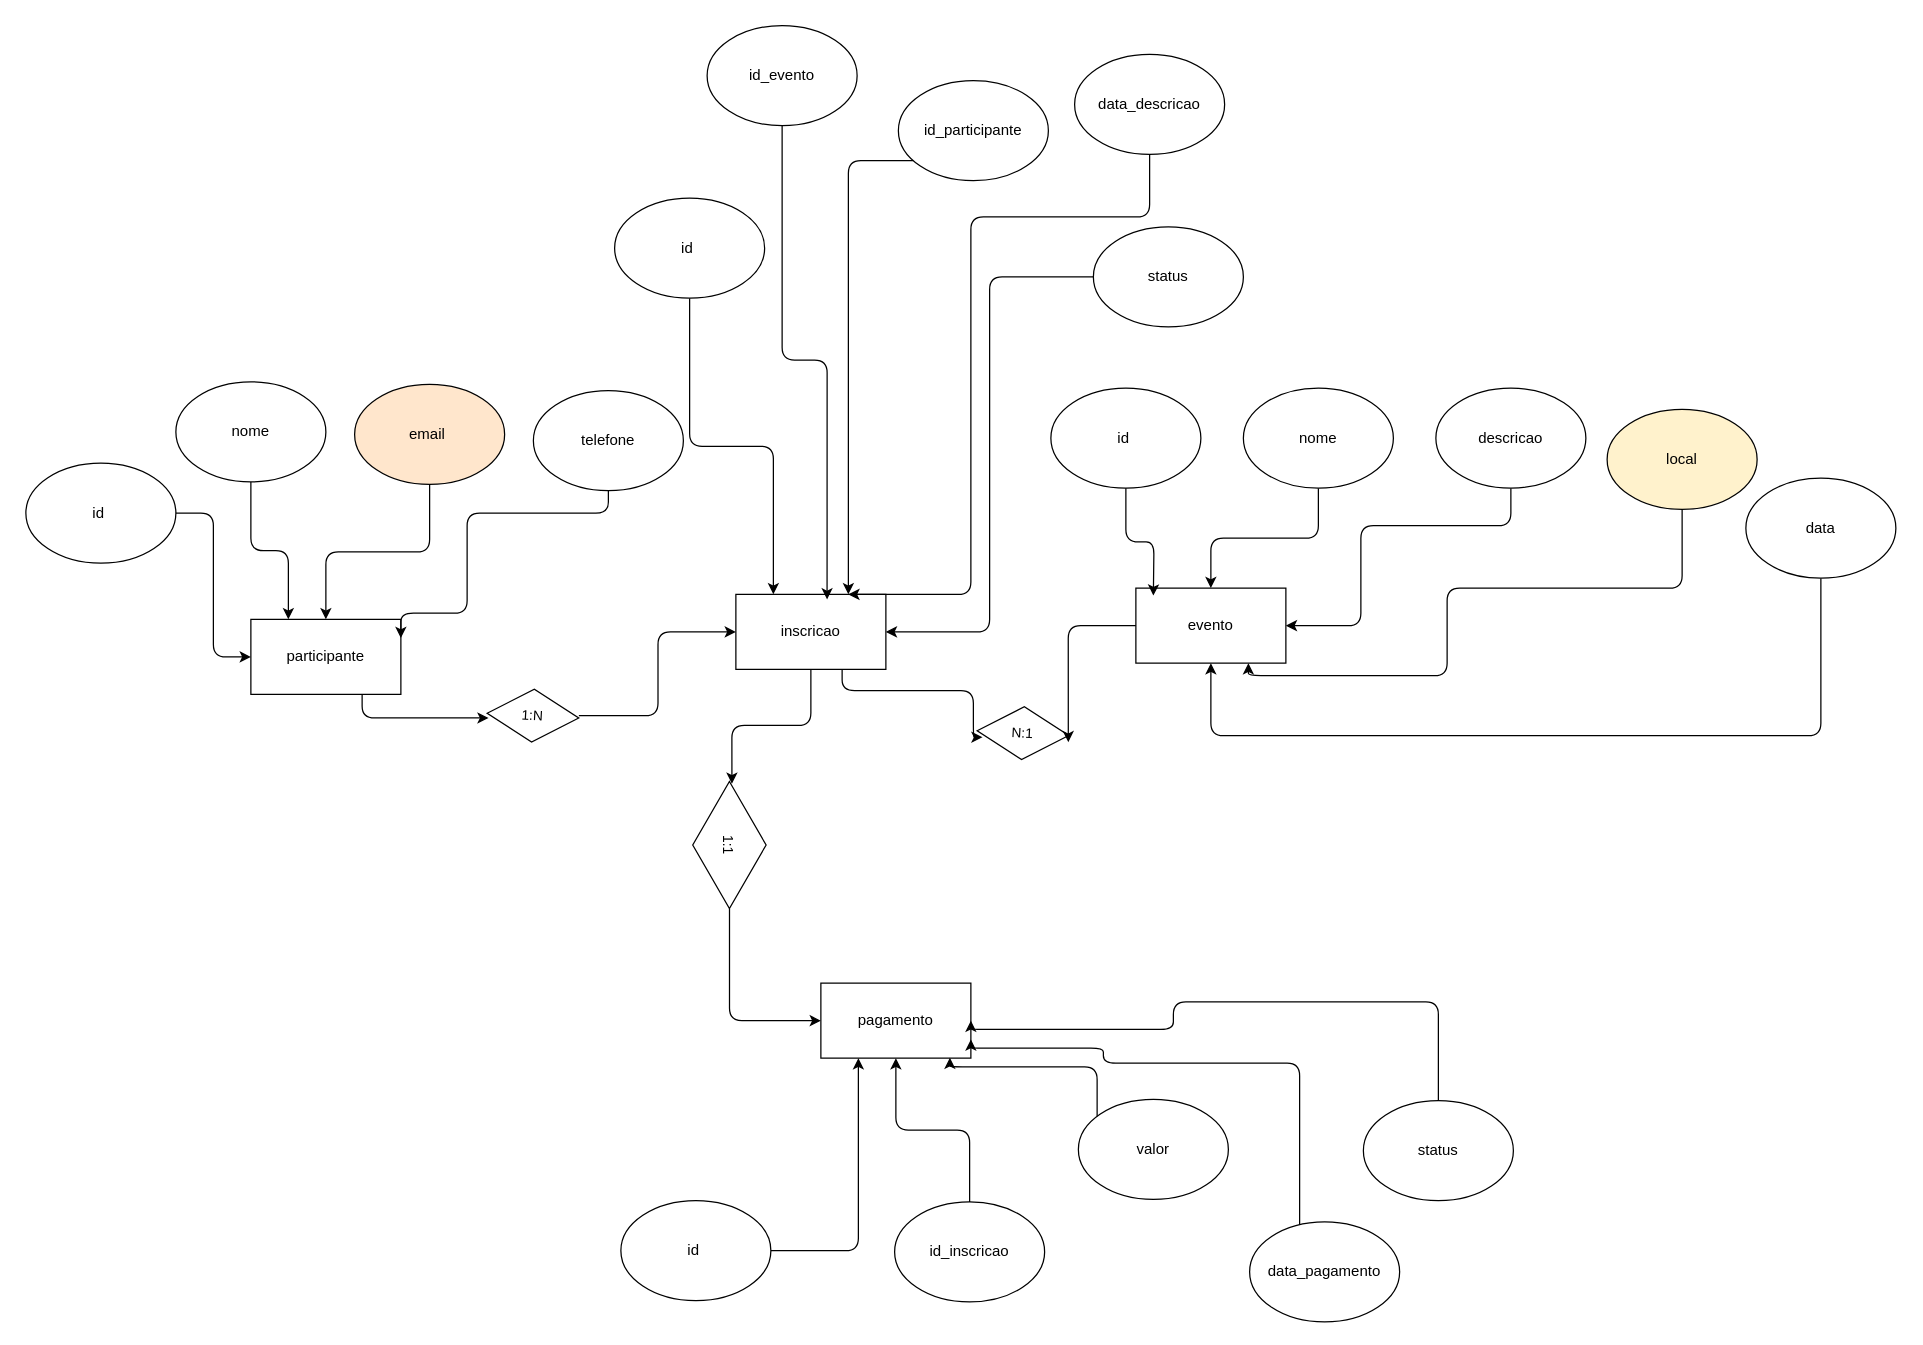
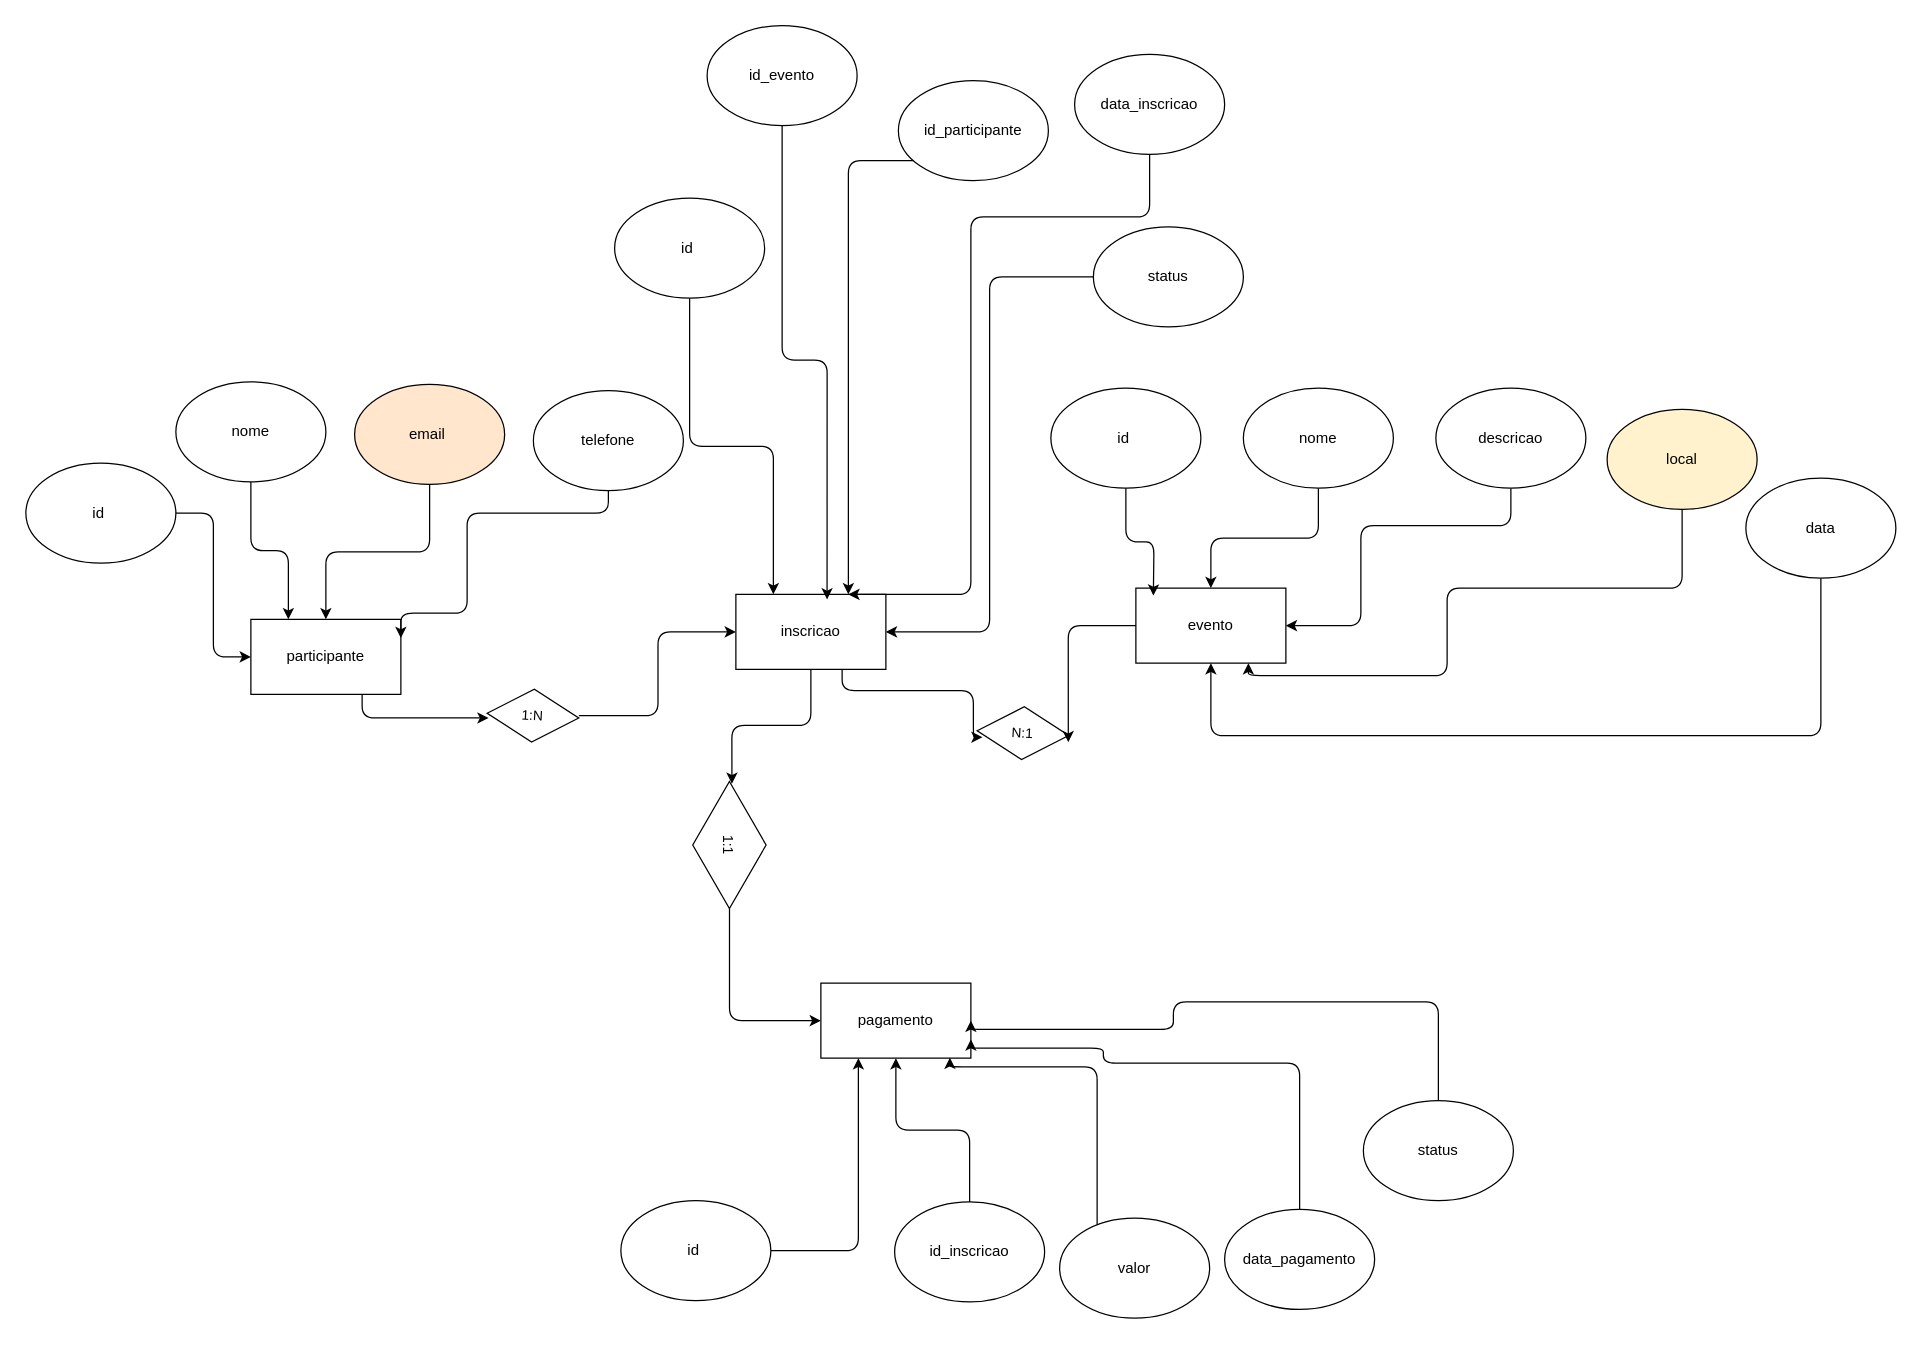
- <mxCell id="40" value="data_descricao" style="ellipse;whiteSpace=wrap;html=1;" vertex="1" parent="1"><mxGeometry x="859" y="43" width="120" height="80" as="geometry" /></mxCell>
+ <mxCell id="40" value="data_inscricao" style="ellipse;whiteSpace=wrap;html=1;" vertex="1" parent="1"><mxGeometry x="859" y="43" width="120" height="80" as="geometry" /></mxCell>
- <mxCell id="27" value="valor" style="ellipse;whiteSpace=wrap;html=1;" vertex="1" parent="1"><mxGeometry x="862" y="879" width="120" height="80" as="geometry" /></mxCell>
+ <mxCell id="27" value="valor" style="ellipse;whiteSpace=wrap;html=1;" vertex="1" parent="1"><mxGeometry x="847" y="974" width="120" height="80" as="geometry" /></mxCell>
- <mxCell id="29" value="data_pagamento" style="ellipse;whiteSpace=wrap;html=1;" vertex="1" parent="1"><mxGeometry x="999" y="977" width="120" height="80" as="geometry" /></mxCell>
+ <mxCell id="29" value="data_pagamento" style="ellipse;whiteSpace=wrap;html=1;" vertex="1" parent="1"><mxGeometry x="979" y="967" width="120" height="80" as="geometry" /></mxCell>
